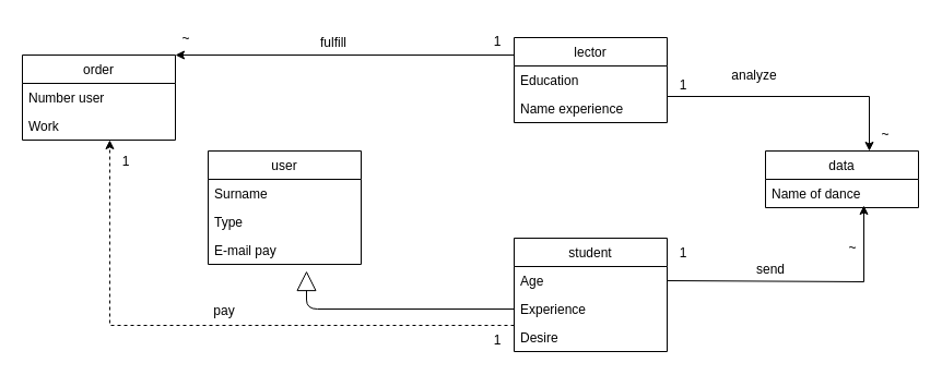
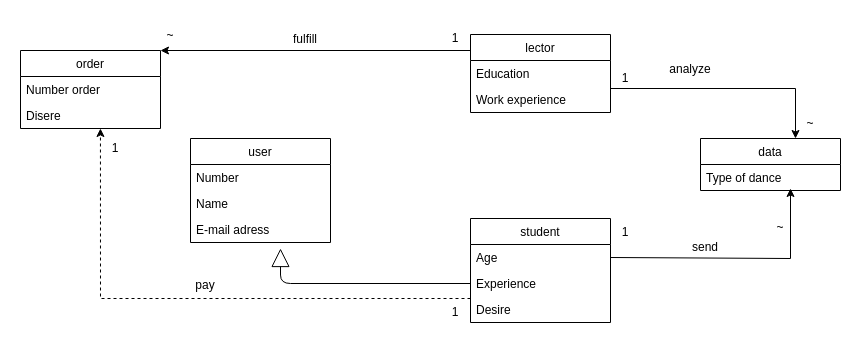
- <mxCell id="25" value="Number user" style="text;strokeColor=none;fillColor=none;align=left;verticalAlign=top;spacingLeft=4;spacingRight=4;overflow=hidden;rotatable=0;points=[[0,0.5],[1,0.5]];portConstraint=eastwest;" parent="24" vertex="1"><mxGeometry y="26" width="140" height="26" as="geometry" /></mxCell>
+ <mxCell id="25" value="Number order" style="text;strokeColor=none;fillColor=none;align=left;verticalAlign=top;spacingLeft=4;spacingRight=4;overflow=hidden;rotatable=0;points=[[0,0.5],[1,0.5]];portConstraint=eastwest;" parent="24" vertex="1"><mxGeometry y="26" width="140" height="26" as="geometry" /></mxCell>
- <mxCell id="8" value="Name experience" style="text;strokeColor=none;fillColor=none;align=left;verticalAlign=top;spacingLeft=4;spacingRight=4;overflow=hidden;rotatable=0;points=[[0,0.5],[1,0.5]];portConstraint=eastwest;" parent="6" vertex="1"><mxGeometry y="52" width="140" height="26" as="geometry" /></mxCell>
+ <mxCell id="8" value="Work experience" style="text;strokeColor=none;fillColor=none;align=left;verticalAlign=top;spacingLeft=4;spacingRight=4;overflow=hidden;rotatable=0;points=[[0,0.5],[1,0.5]];portConstraint=eastwest;" parent="6" vertex="1"><mxGeometry y="52" width="140" height="26" as="geometry" /></mxCell>
- <mxCell id="26" value="Work" style="text;strokeColor=none;fillColor=none;align=left;verticalAlign=top;spacingLeft=4;spacingRight=4;overflow=hidden;rotatable=0;points=[[0,0.5],[1,0.5]];portConstraint=eastwest;" parent="24" vertex="1"><mxGeometry y="52" width="140" height="26" as="geometry" /></mxCell>
+ <mxCell id="26" value="Disere" style="text;strokeColor=none;fillColor=none;align=left;verticalAlign=top;spacingLeft=4;spacingRight=4;overflow=hidden;rotatable=0;points=[[0,0.5],[1,0.5]];portConstraint=eastwest;" parent="24" vertex="1"><mxGeometry y="52" width="140" height="26" as="geometry" /></mxCell>
- <mxCell id="3" value="Surname" style="text;strokeColor=none;fillColor=none;align=left;verticalAlign=top;spacingLeft=4;spacingRight=4;overflow=hidden;rotatable=0;points=[[0,0.5],[1,0.5]];portConstraint=eastwest;" parent="2" vertex="1"><mxGeometry y="26" width="140" height="26" as="geometry" /></mxCell>
+ <mxCell id="3" value="Number" style="text;strokeColor=none;fillColor=none;align=left;verticalAlign=top;spacingLeft=4;spacingRight=4;overflow=hidden;rotatable=0;points=[[0,0.5],[1,0.5]];portConstraint=eastwest;" parent="2" vertex="1"><mxGeometry y="26" width="140" height="26" as="geometry" /></mxCell>
- <mxCell id="11" value="Name of dance" style="text;strokeColor=none;fillColor=none;align=left;verticalAlign=top;spacingLeft=4;spacingRight=4;overflow=hidden;rotatable=0;points=[[0,0.5],[1,0.5]];portConstraint=eastwest;" parent="10" vertex="1"><mxGeometry y="26" width="140" height="26" as="geometry" /></mxCell>
+ <mxCell id="11" value="Type of dance" style="text;strokeColor=none;fillColor=none;align=left;verticalAlign=top;spacingLeft=4;spacingRight=4;overflow=hidden;rotatable=0;points=[[0,0.5],[1,0.5]];portConstraint=eastwest;" parent="10" vertex="1"><mxGeometry y="26" width="140" height="26" as="geometry" /></mxCell>
- <mxCell id="4" value="Type" style="text;strokeColor=none;fillColor=none;align=left;verticalAlign=top;spacingLeft=4;spacingRight=4;overflow=hidden;rotatable=0;points=[[0,0.5],[1,0.5]];portConstraint=eastwest;" parent="2" vertex="1"><mxGeometry y="52" width="140" height="26" as="geometry" /></mxCell>
+ <mxCell id="4" value="Name" style="text;strokeColor=none;fillColor=none;align=left;verticalAlign=top;spacingLeft=4;spacingRight=4;overflow=hidden;rotatable=0;points=[[0,0.5],[1,0.5]];portConstraint=eastwest;" parent="2" vertex="1"><mxGeometry y="52" width="140" height="26" as="geometry" /></mxCell>
- <mxCell id="5" value="E-mail pay" style="text;strokeColor=none;fillColor=none;align=left;verticalAlign=top;spacingLeft=4;spacingRight=4;overflow=hidden;rotatable=0;points=[[0,0.5],[1,0.5]];portConstraint=eastwest;" parent="2" vertex="1"><mxGeometry y="78" width="140" height="26" as="geometry" /></mxCell>
+ <mxCell id="5" value="E-mail adress" style="text;strokeColor=none;fillColor=none;align=left;verticalAlign=top;spacingLeft=4;spacingRight=4;overflow=hidden;rotatable=0;points=[[0,0.5],[1,0.5]];portConstraint=eastwest;" parent="2" vertex="1"><mxGeometry y="78" width="140" height="26" as="geometry" /></mxCell>
